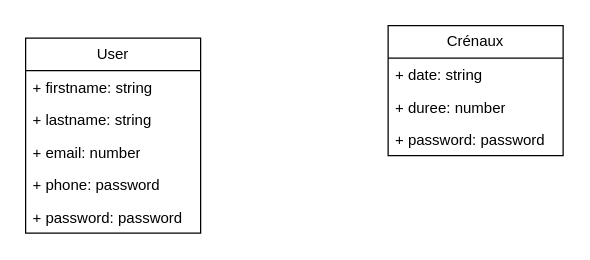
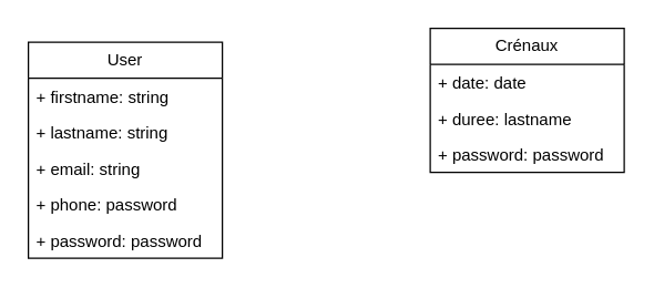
- <mxCell id="9" value="+ date: string" style="text;strokeColor=none;fillColor=none;align=left;verticalAlign=top;spacingLeft=4;spacingRight=4;overflow=hidden;rotatable=0;points=[[0,0.5],[1,0.5]];portConstraint=eastwest;whiteSpace=wrap;html=1;" vertex="1" parent="8"><mxGeometry y="26" width="140" height="26" as="geometry" /></mxCell>
+ <mxCell id="9" value="+ date: date" style="text;strokeColor=none;fillColor=none;align=left;verticalAlign=top;spacingLeft=4;spacingRight=4;overflow=hidden;rotatable=0;points=[[0,0.5],[1,0.5]];portConstraint=eastwest;whiteSpace=wrap;html=1;" vertex="1" parent="8"><mxGeometry y="26" width="140" height="26" as="geometry" /></mxCell>
- <mxCell id="10" value="+ duree: number" style="text;strokeColor=none;fillColor=none;align=left;verticalAlign=top;spacingLeft=4;spacingRight=4;overflow=hidden;rotatable=0;points=[[0,0.5],[1,0.5]];portConstraint=eastwest;whiteSpace=wrap;html=1;" vertex="1" parent="8"><mxGeometry y="52" width="140" height="26" as="geometry" /></mxCell>
+ <mxCell id="10" value="+ duree: lastname" style="text;strokeColor=none;fillColor=none;align=left;verticalAlign=top;spacingLeft=4;spacingRight=4;overflow=hidden;rotatable=0;points=[[0,0.5],[1,0.5]];portConstraint=eastwest;whiteSpace=wrap;html=1;" vertex="1" parent="8"><mxGeometry y="52" width="140" height="26" as="geometry" /></mxCell>
- <mxCell id="5" value="+ email: number" style="text;strokeColor=none;fillColor=none;align=left;verticalAlign=top;spacingLeft=4;spacingRight=4;overflow=hidden;rotatable=0;points=[[0,0.5],[1,0.5]];portConstraint=eastwest;whiteSpace=wrap;html=1;" vertex="1" parent="2"><mxGeometry y="78" width="140" height="26" as="geometry" /></mxCell>
+ <mxCell id="5" value="+ email: string" style="text;strokeColor=none;fillColor=none;align=left;verticalAlign=top;spacingLeft=4;spacingRight=4;overflow=hidden;rotatable=0;points=[[0,0.5],[1,0.5]];portConstraint=eastwest;whiteSpace=wrap;html=1;" vertex="1" parent="2"><mxGeometry y="78" width="140" height="26" as="geometry" /></mxCell>
